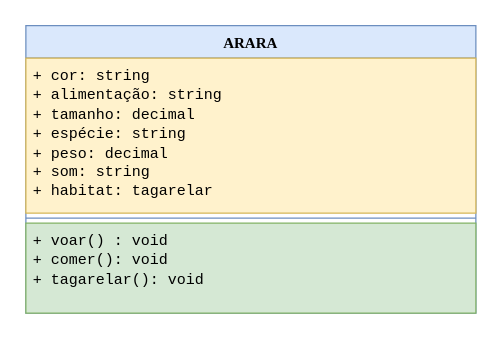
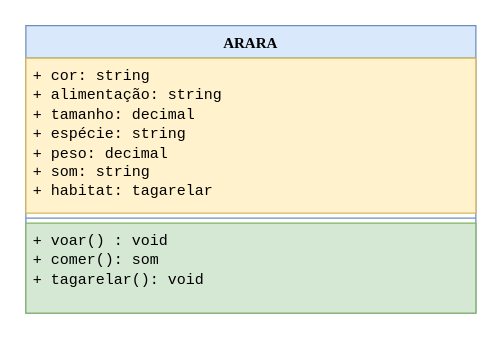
- <mxCell id="5" value="&lt;font face=&quot;Courier New&quot;&gt;+ voar() : void&lt;br&gt;+ comer(): void&lt;br&gt;+ tagarelar(): void&lt;/font&gt;" style="text;strokeColor=#82b366;fillColor=#d5e8d4;align=left;verticalAlign=top;spacingLeft=4;spacingRight=4;overflow=hidden;rotatable=0;points=[[0,0.5],[1,0.5]];portConstraint=eastwest;whiteSpace=wrap;html=1;" vertex="1" parent="2"><mxGeometry y="158" width="360" height="72" as="geometry" /></mxCell>
+ <mxCell id="5" value="&lt;font face=&quot;Courier New&quot;&gt;+ voar() : void&lt;br&gt;+ comer(): som&lt;br&gt;+ tagarelar(): void&lt;/font&gt;" style="text;strokeColor=#82b366;fillColor=#d5e8d4;align=left;verticalAlign=top;spacingLeft=4;spacingRight=4;overflow=hidden;rotatable=0;points=[[0,0.5],[1,0.5]];portConstraint=eastwest;whiteSpace=wrap;html=1;" vertex="1" parent="2"><mxGeometry y="158" width="360" height="72" as="geometry" /></mxCell>
